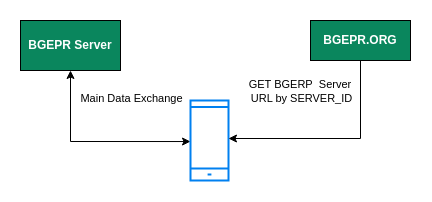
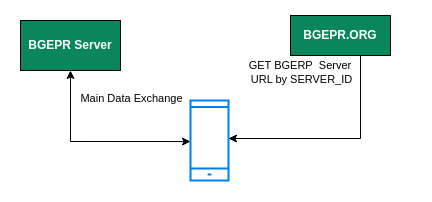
- <mxCell id="8" value="BGEPR.ORG" style="rounded=0;whiteSpace=wrap;html=1;fillColor=#0a865d;fontColor=#FFFFFF;fontStyle=1" vertex="1" parent="1"><mxGeometry x="310" y="20" width="100" height="40" as="geometry" /></mxCell>
+ <mxCell id="8" value="BGEPR.ORG" style="rounded=0;whiteSpace=wrap;html=1;fillColor=#0a865d;fontColor=#FFFFFF;fontStyle=1" vertex="1" parent="1"><mxGeometry x="290" y="15" width="100" height="40" as="geometry" /></mxCell>
